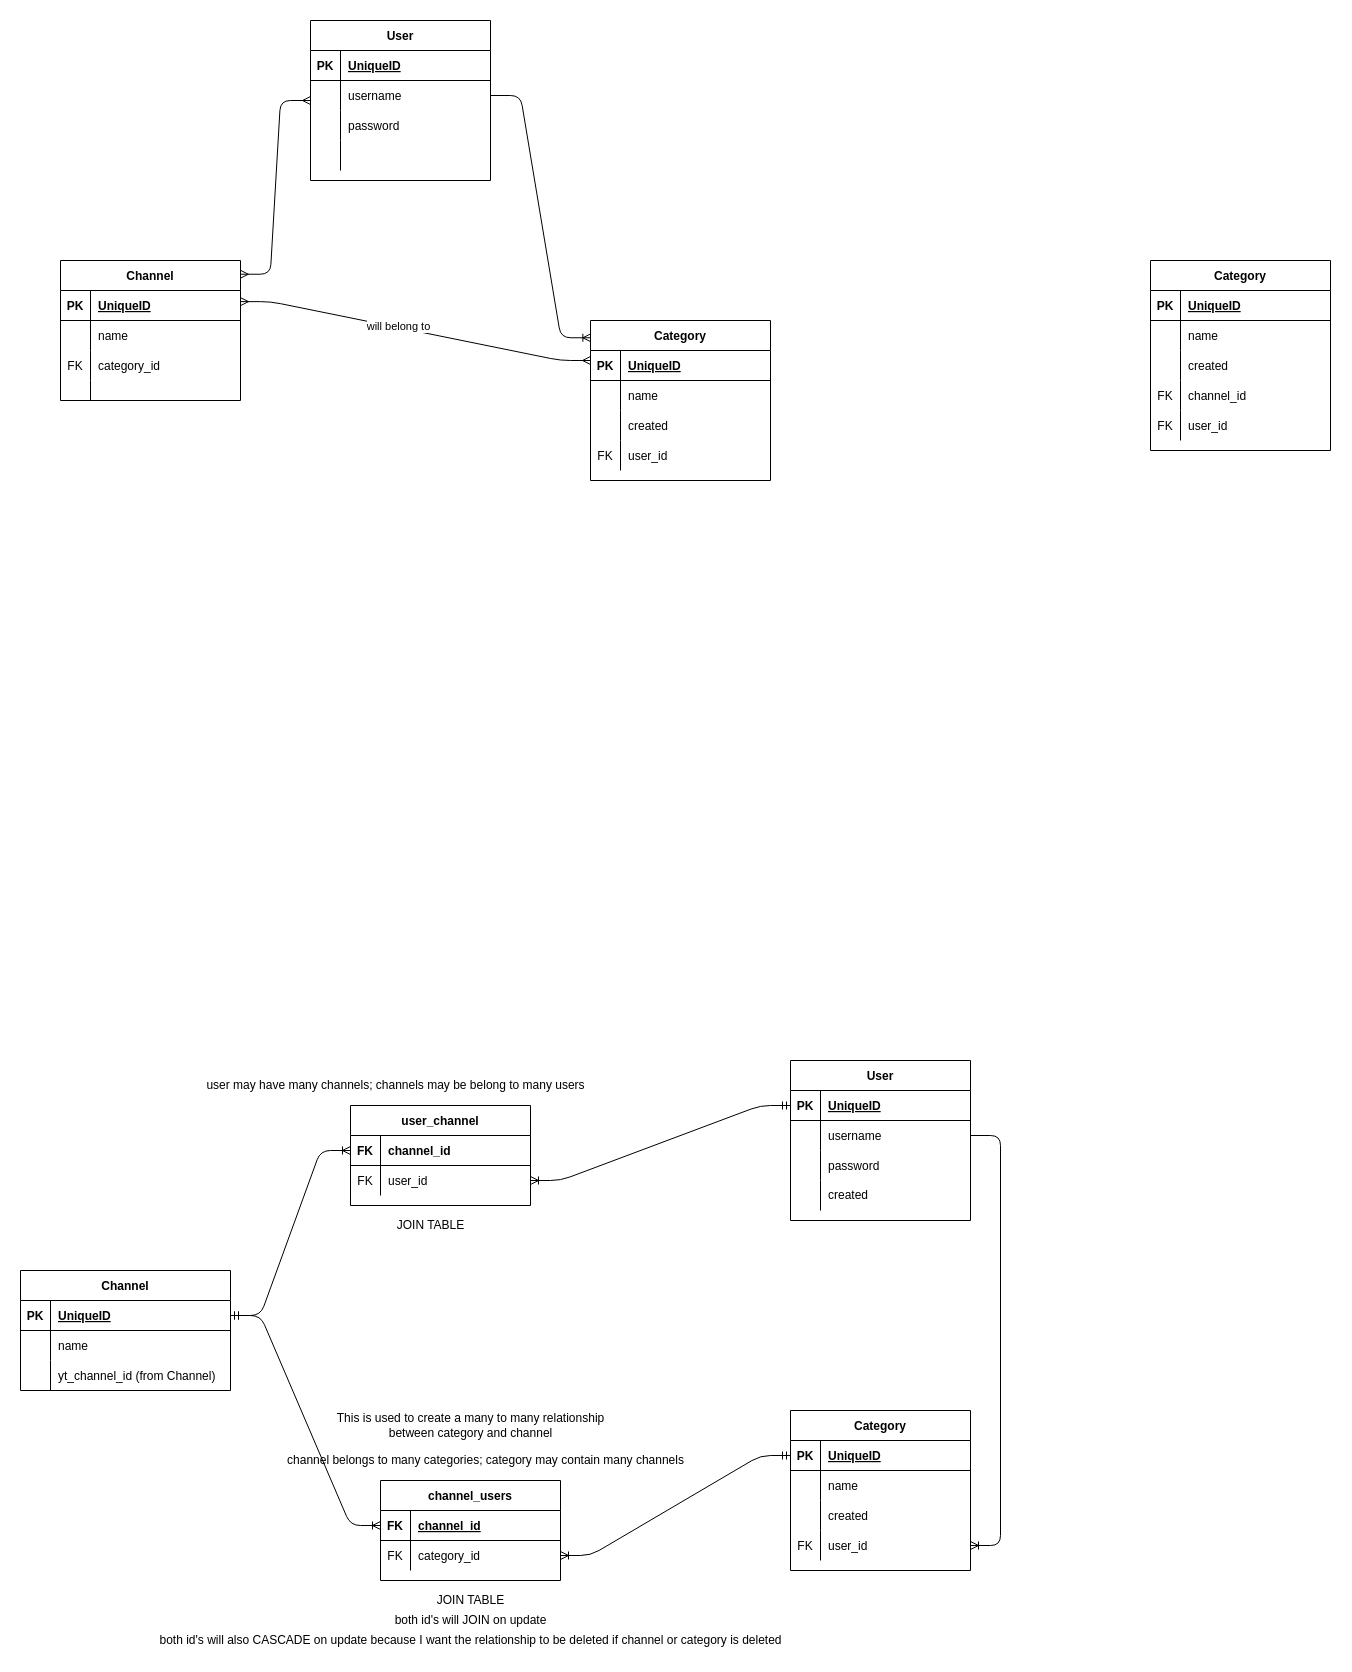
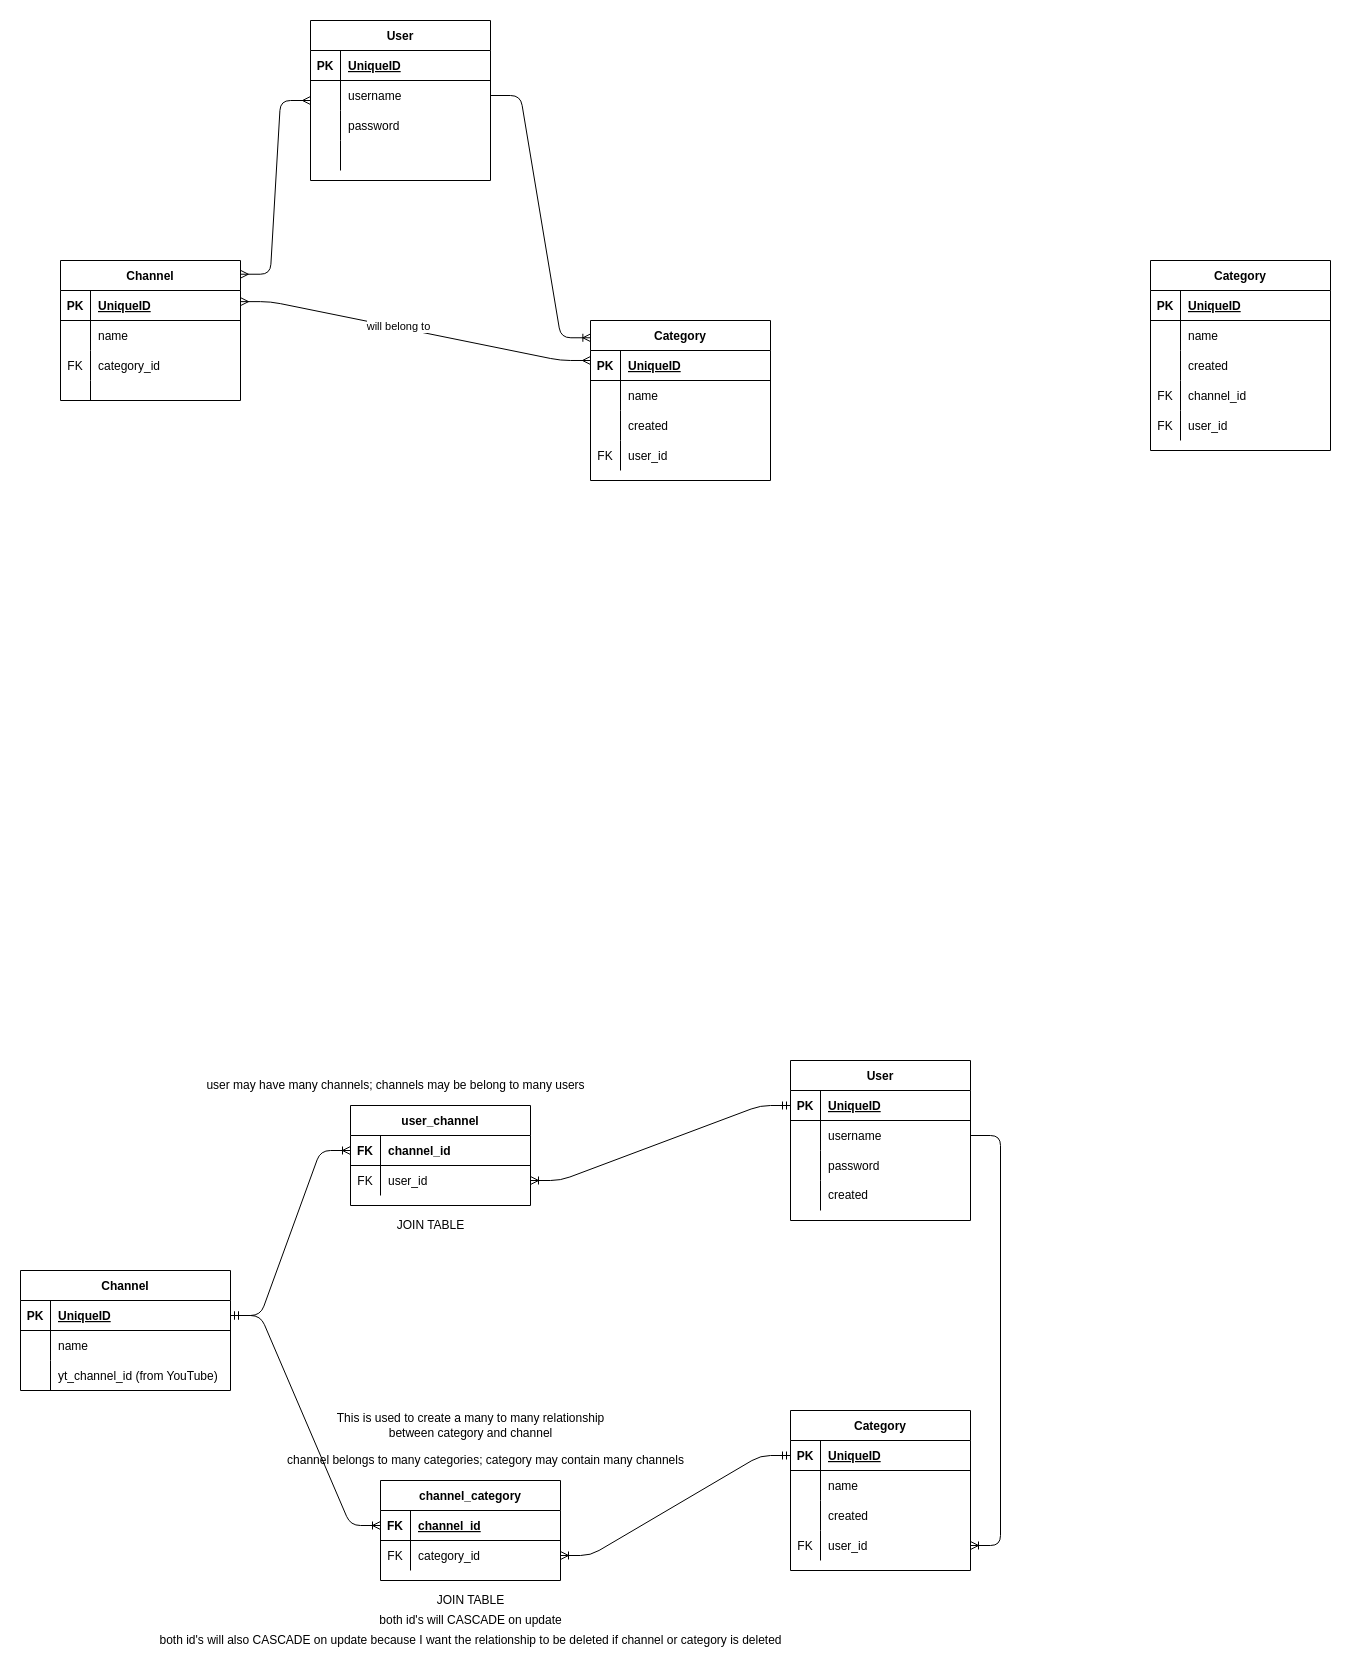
- <mxCell id="70" value="yt_channel_id (from Channel)" style="shape=partialRectangle;connectable=0;fillColor=none;top=0;left=0;bottom=0;right=0;align=left;spacingLeft=6;overflow=hidden;" parent="68" vertex="1"><mxGeometry x="30" width="180.0" height="30" as="geometry" /></mxCell>
+ <mxCell id="70" value="yt_channel_id (from YouTube)" style="shape=partialRectangle;connectable=0;fillColor=none;top=0;left=0;bottom=0;right=0;align=left;spacingLeft=6;overflow=hidden;" parent="68" vertex="1"><mxGeometry x="30" width="180.0" height="30" as="geometry" /></mxCell>
- <mxCell id="105" value="channel_users" style="shape=table;startSize=30;container=1;collapsible=1;childLayout=tableLayout;fixedRows=1;rowLines=0;fontStyle=1;align=center;resizeLast=1;" parent="1" vertex="1"><mxGeometry x="380" y="1480" width="180" height="100" as="geometry" /></mxCell>
+ <mxCell id="105" value="channel_category" style="shape=table;startSize=30;container=1;collapsible=1;childLayout=tableLayout;fixedRows=1;rowLines=0;fontStyle=1;align=center;resizeLast=1;" parent="1" vertex="1"><mxGeometry x="380" y="1480" width="180" height="100" as="geometry" /></mxCell>
- <mxCell id="121" value="both id's will JOIN on update&lt;br&gt;" style="text;html=1;align=center;verticalAlign=middle;resizable=0;points=[];autosize=1;" vertex="1" parent="1"><mxGeometry x="370" y="1610" width="200" height="20" as="geometry" /></mxCell>
+ <mxCell id="121" value="both id's will CASCADE on update&lt;br&gt;" style="text;html=1;align=center;verticalAlign=middle;resizable=0;points=[];autosize=1;" vertex="1" parent="1"><mxGeometry x="370" y="1610" width="200" height="20" as="geometry" /></mxCell>
